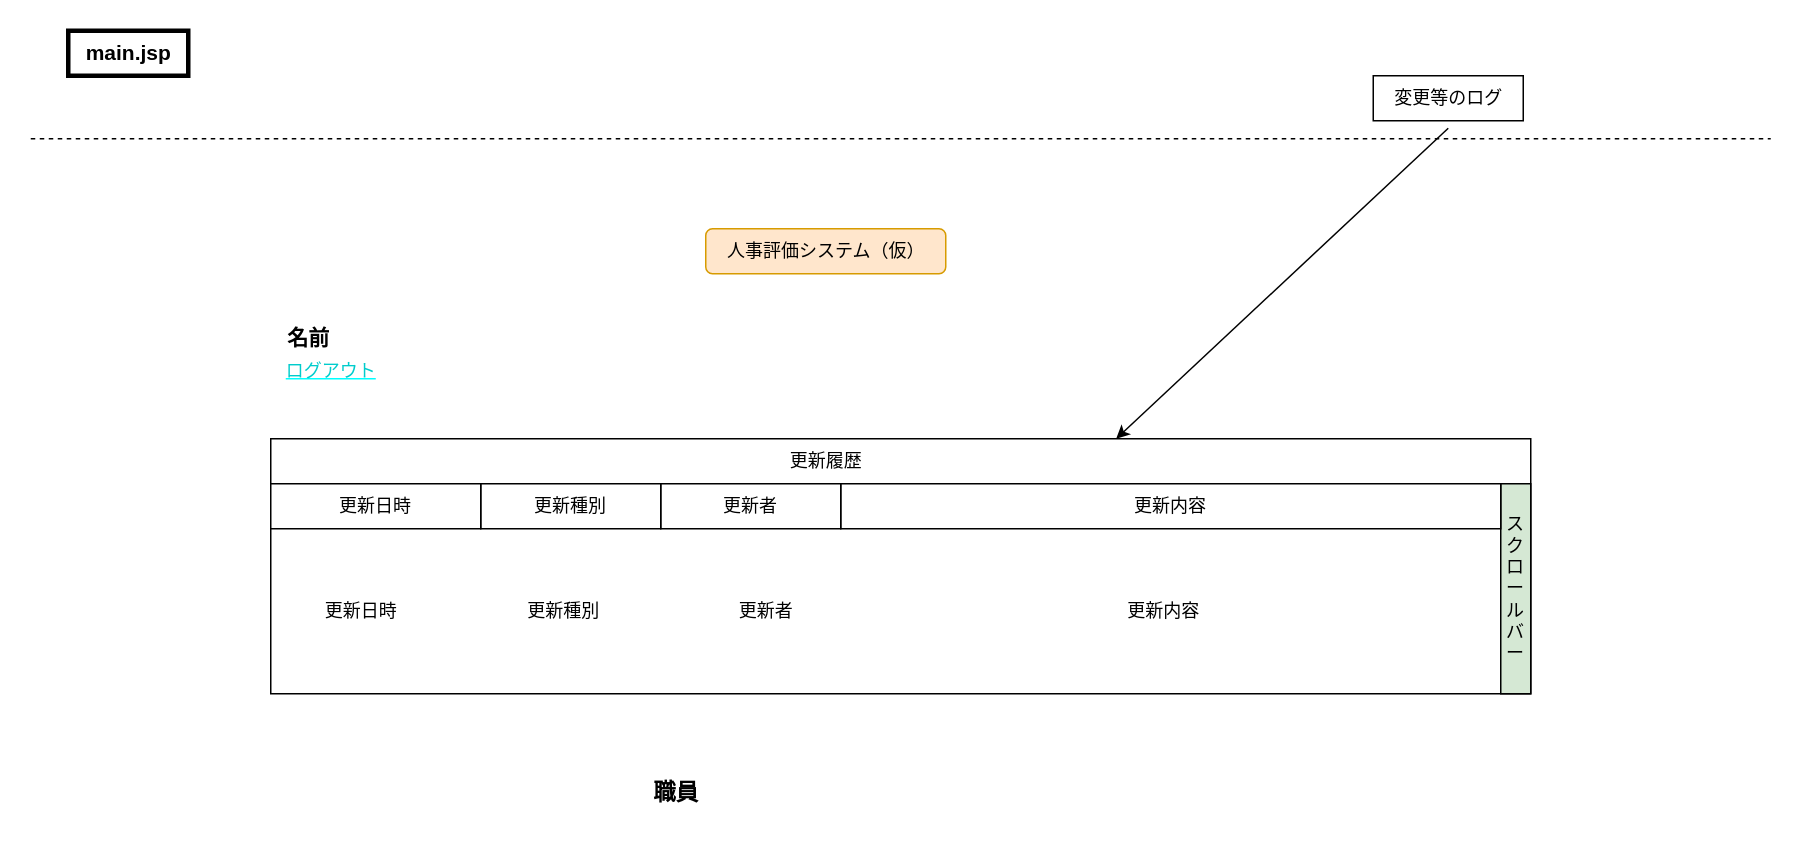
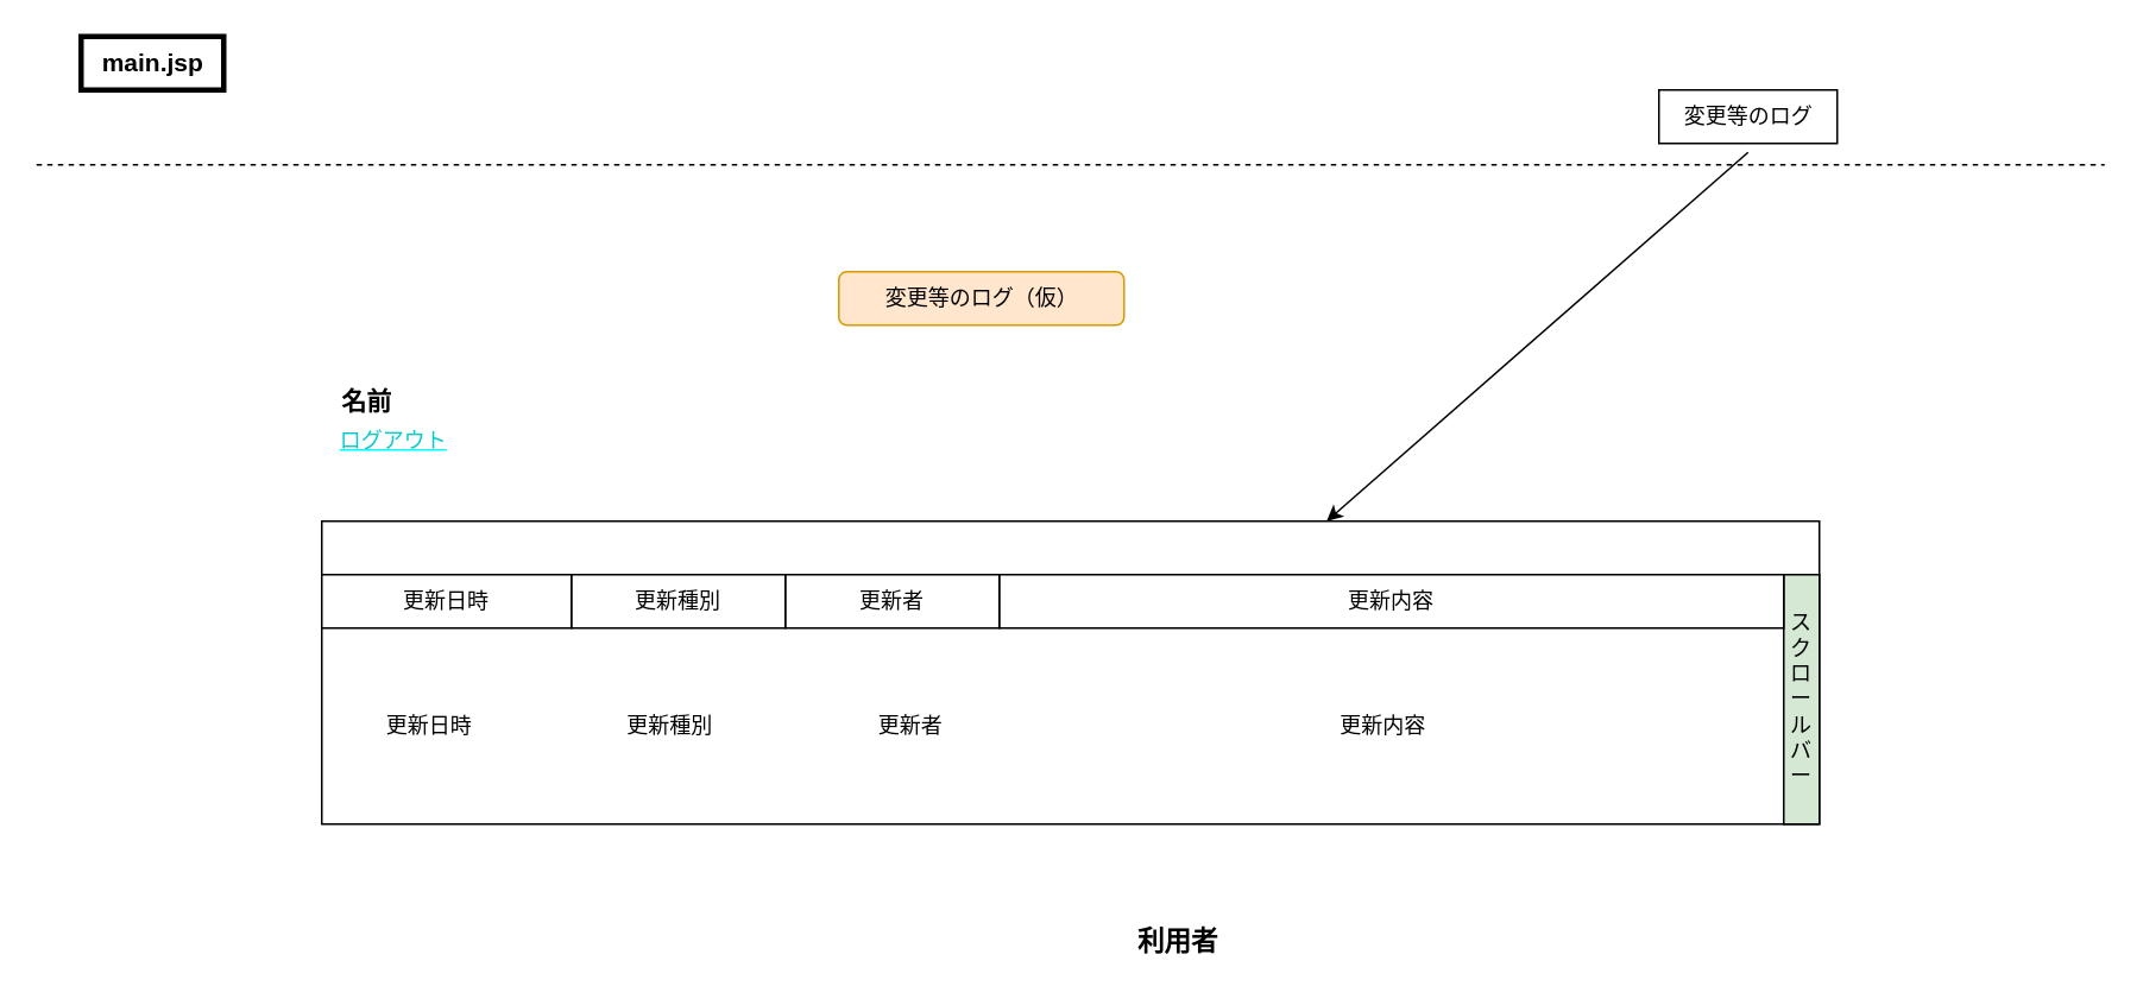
- <mxCell id="7" value="変更等のログ" style="text;html=1;align=center;verticalAlign=middle;resizable=0;points=[];autosize=1;strokeColor=default;fillColor=none;" vertex="1" parent="1"><mxGeometry x="915" y="50" width="100" height="30" as="geometry" /></mxCell>
+ <mxCell id="7" value="変更等のログ" style="text;html=1;align=center;verticalAlign=middle;resizable=0;points=[];autosize=1;strokeColor=default;fillColor=none;" vertex="1" parent="1"><mxGeometry x="930" y="50" width="100" height="30" as="geometry" /></mxCell>
- <mxCell id="4" value="人事評価システム（仮）" style="text;html=1;align=center;verticalAlign=middle;resizable=0;points=[];autosize=1;strokeColor=#d79b00;fillColor=#ffe6cc;labelBackgroundColor=none;rounded=1;" parent="1" vertex="1"><mxGeometry x="470" y="152" width="160" height="30" as="geometry" /></mxCell>
+ <mxCell id="4" value="変更等のログ（仮）" style="text;html=1;align=center;verticalAlign=middle;resizable=0;points=[];autosize=1;strokeColor=#d79b00;fillColor=#ffe6cc;labelBackgroundColor=none;rounded=1;" parent="1" vertex="1"><mxGeometry x="470" y="152" width="160" height="30" as="geometry" /></mxCell>
- <mxCell id="9" value="更新履歴" style="text;html=1;align=center;verticalAlign=middle;resizable=0;points=[];autosize=1;strokeColor=none;fillColor=none;" vertex="1" parent="1"><mxGeometry x="515" y="292" width="70" height="30" as="geometry" /></mxCell>
- <mxCell id="20" value="&lt;font style=&quot;font-size: 15px;&quot;&gt;&lt;b&gt;職員&lt;/b&gt;&lt;/font&gt;" style="text;html=1;align=center;verticalAlign=middle;resizable=0;points=[];autosize=1;strokeColor=none;fillColor=none;" vertex="1" parent="1"><mxGeometry x="425" y="512" width="50" height="30" as="geometry" /></mxCell>
+ <mxCell id="21" value="&lt;span style=&quot;font-size: 15px;&quot;&gt;&lt;b&gt;利用者&lt;/b&gt;&lt;/span&gt;" style="text;html=1;align=center;verticalAlign=middle;resizable=0;points=[];autosize=1;strokeColor=none;fillColor=none;" vertex="1" parent="1"><mxGeometry x="625" y="512" width="70" height="30" as="geometry" /></mxCell>
